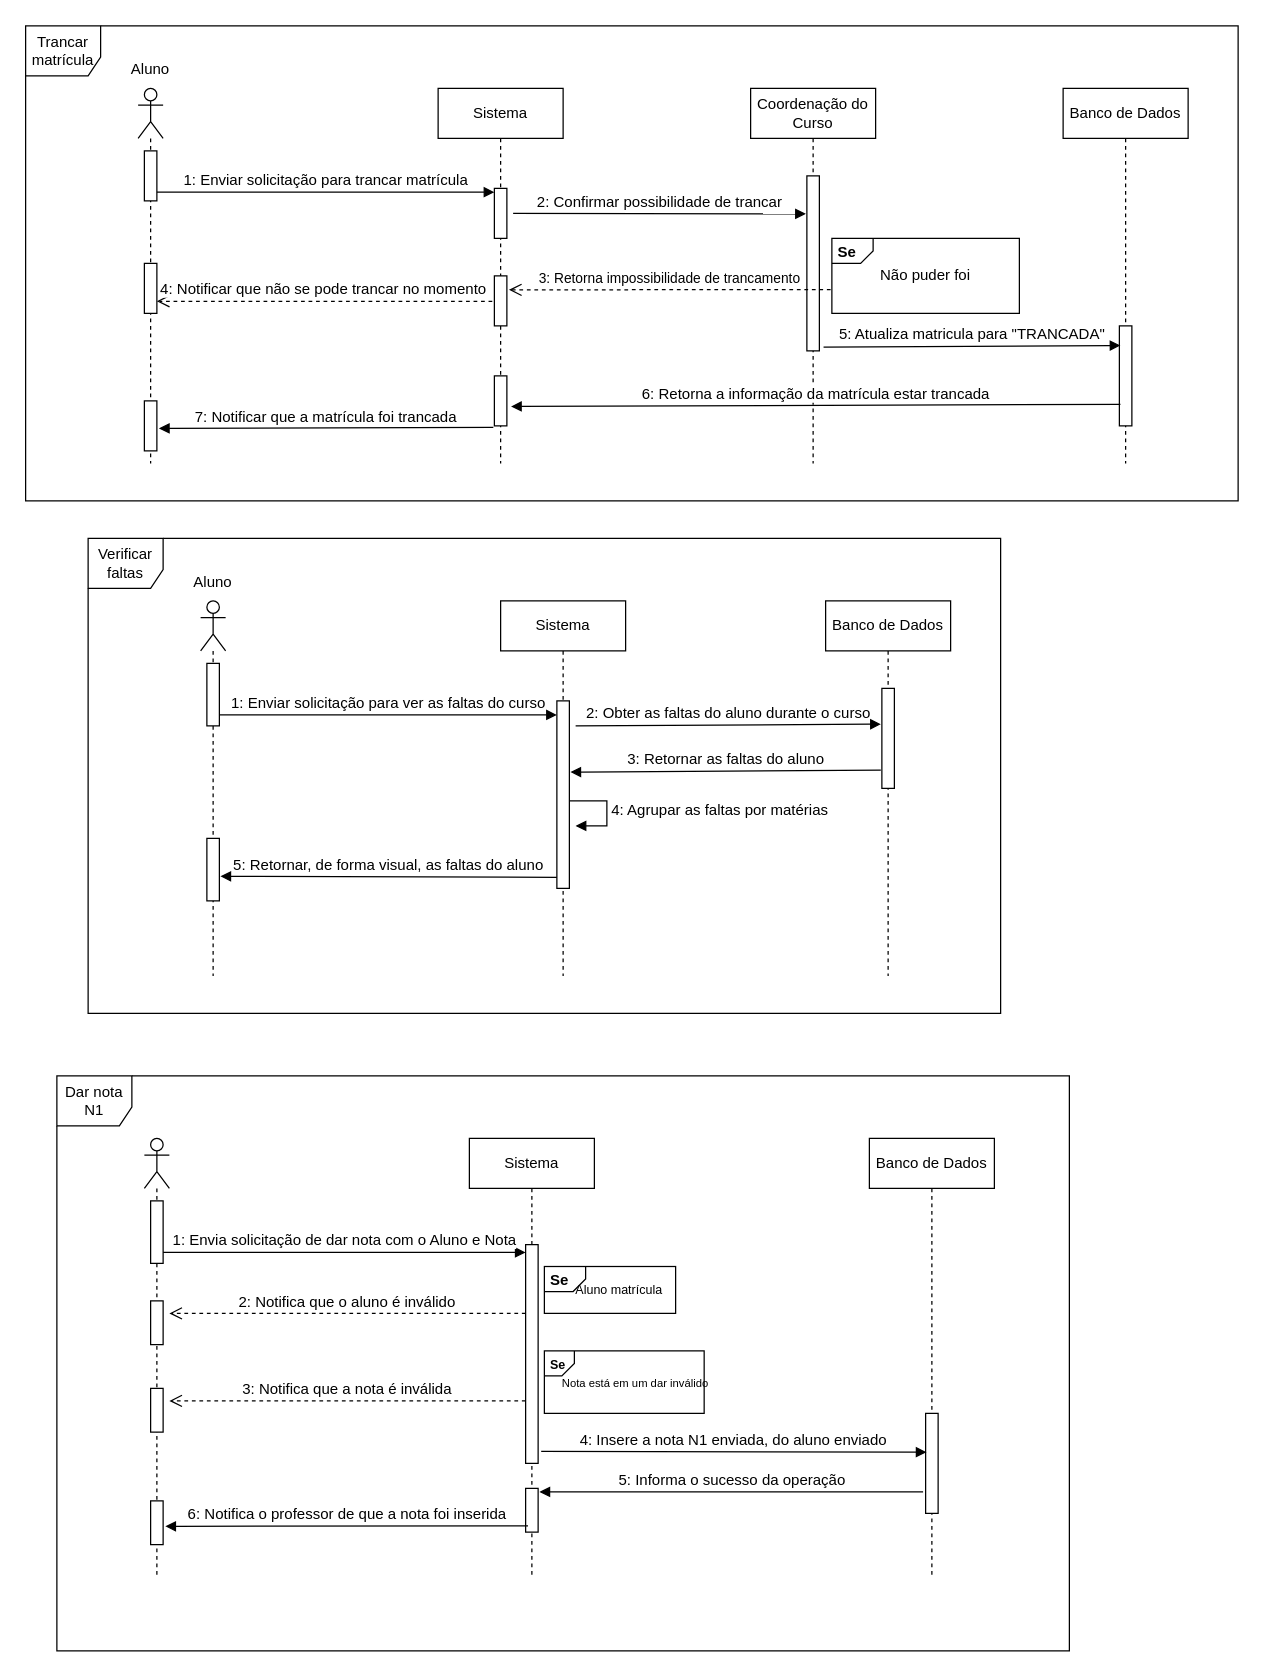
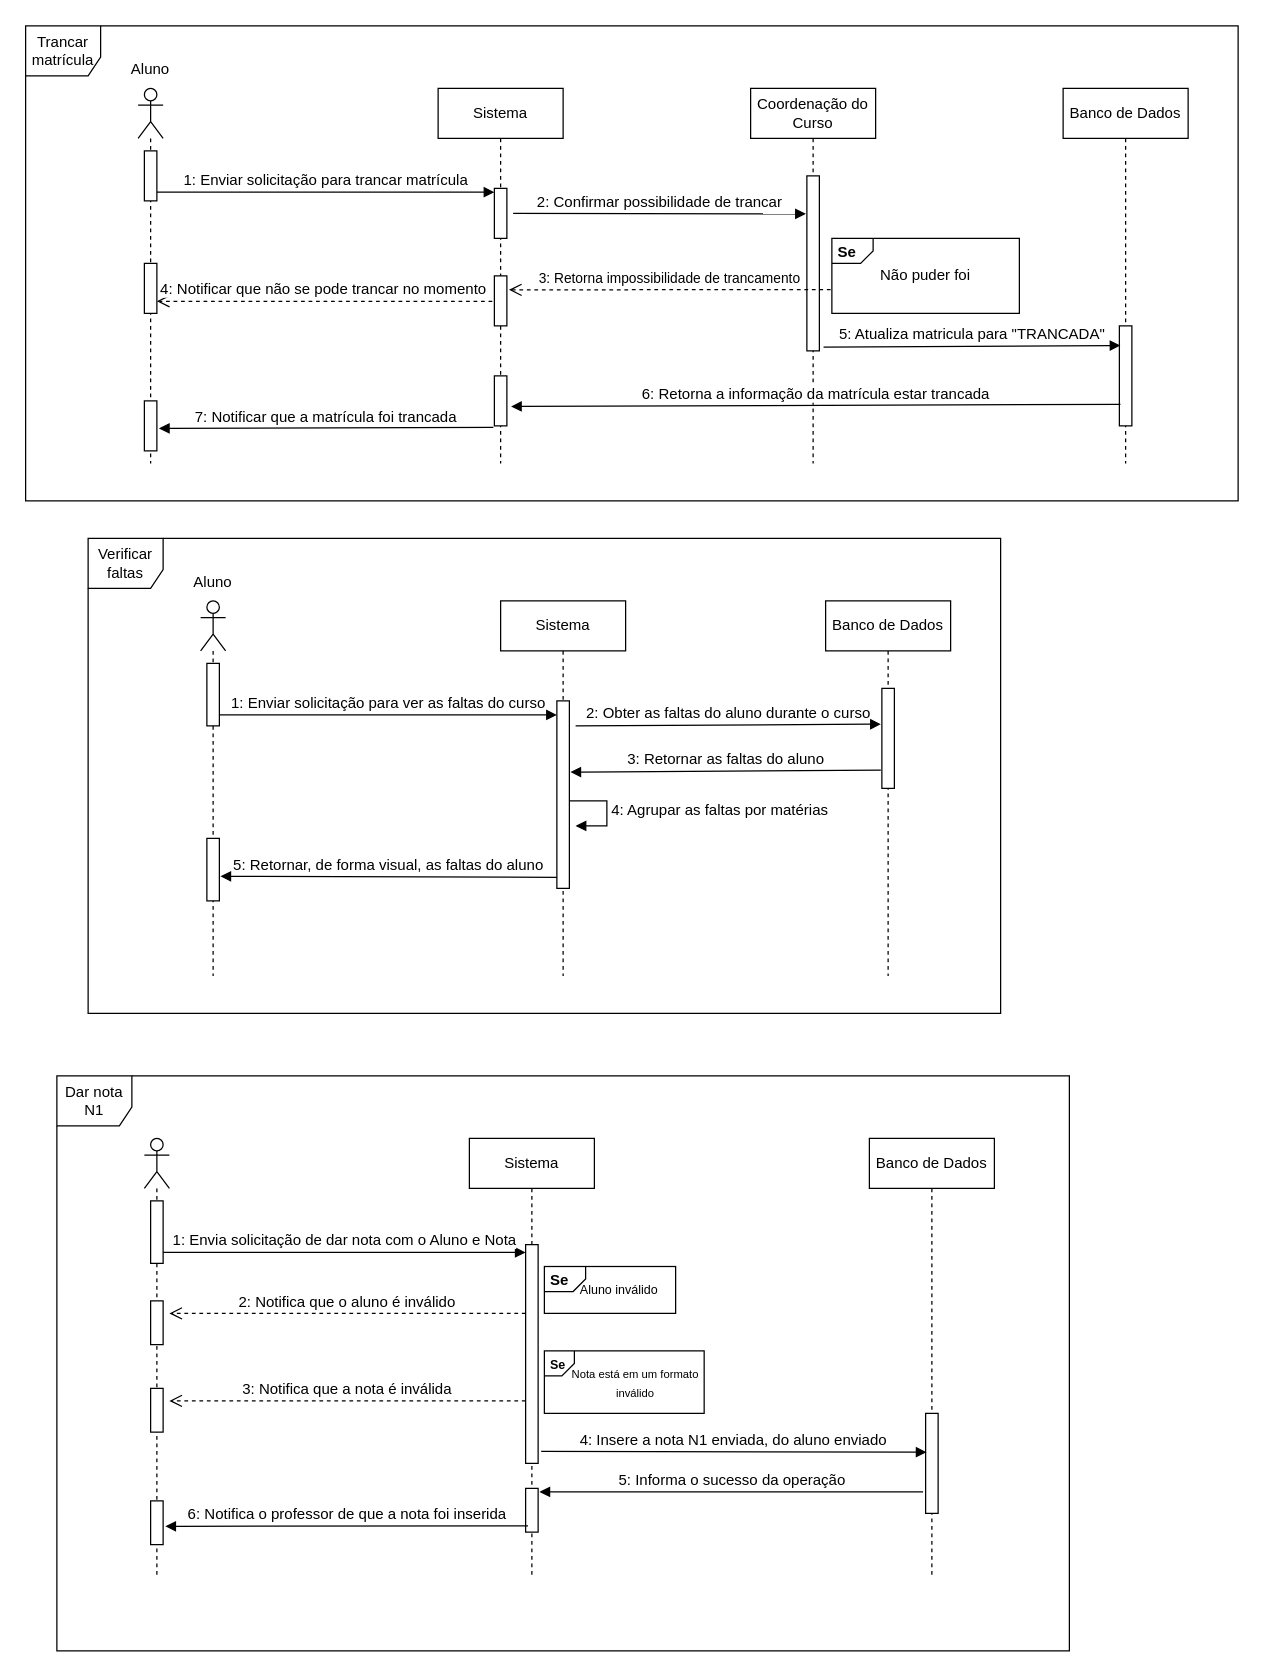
- <mxCell id="55" value="&lt;font style=&quot;font-size: 10px;&quot;&gt;Aluno matrícula&lt;/font&gt;" style="text;html=1;strokeColor=none;fillColor=none;align=center;verticalAlign=middle;whiteSpace=wrap;rounded=0;fontSize=12;" vertex="1" parent="53"><mxGeometry x="5" y="6.25" width="110" height="25" as="geometry" /></mxCell>
+ <mxCell id="55" value="&lt;font style=&quot;font-size: 10px;&quot;&gt;Aluno inválido&lt;/font&gt;" style="text;html=1;strokeColor=none;fillColor=none;align=center;verticalAlign=middle;whiteSpace=wrap;rounded=0;fontSize=12;" vertex="1" parent="53"><mxGeometry x="5" y="6.25" width="110" height="25" as="geometry" /></mxCell>
- <mxCell id="58" value="&lt;font style=&quot;font-size: 9px;&quot;&gt;Nota está em um dar inválido&lt;/font&gt;" style="text;html=1;strokeColor=none;fillColor=none;align=center;verticalAlign=middle;whiteSpace=wrap;rounded=0;fontSize=12;" vertex="1" parent="56"><mxGeometry x="6.087" y="8.333" width="133.913" height="33.333" as="geometry" /></mxCell>
+ <mxCell id="58" value="&lt;font style=&quot;font-size: 9px;&quot;&gt;Nota está em um formato inválido&lt;/font&gt;" style="text;html=1;strokeColor=none;fillColor=none;align=center;verticalAlign=middle;whiteSpace=wrap;rounded=0;fontSize=12;" vertex="1" parent="56"><mxGeometry x="6.087" y="8.333" width="133.913" height="33.333" as="geometry" /></mxCell>
